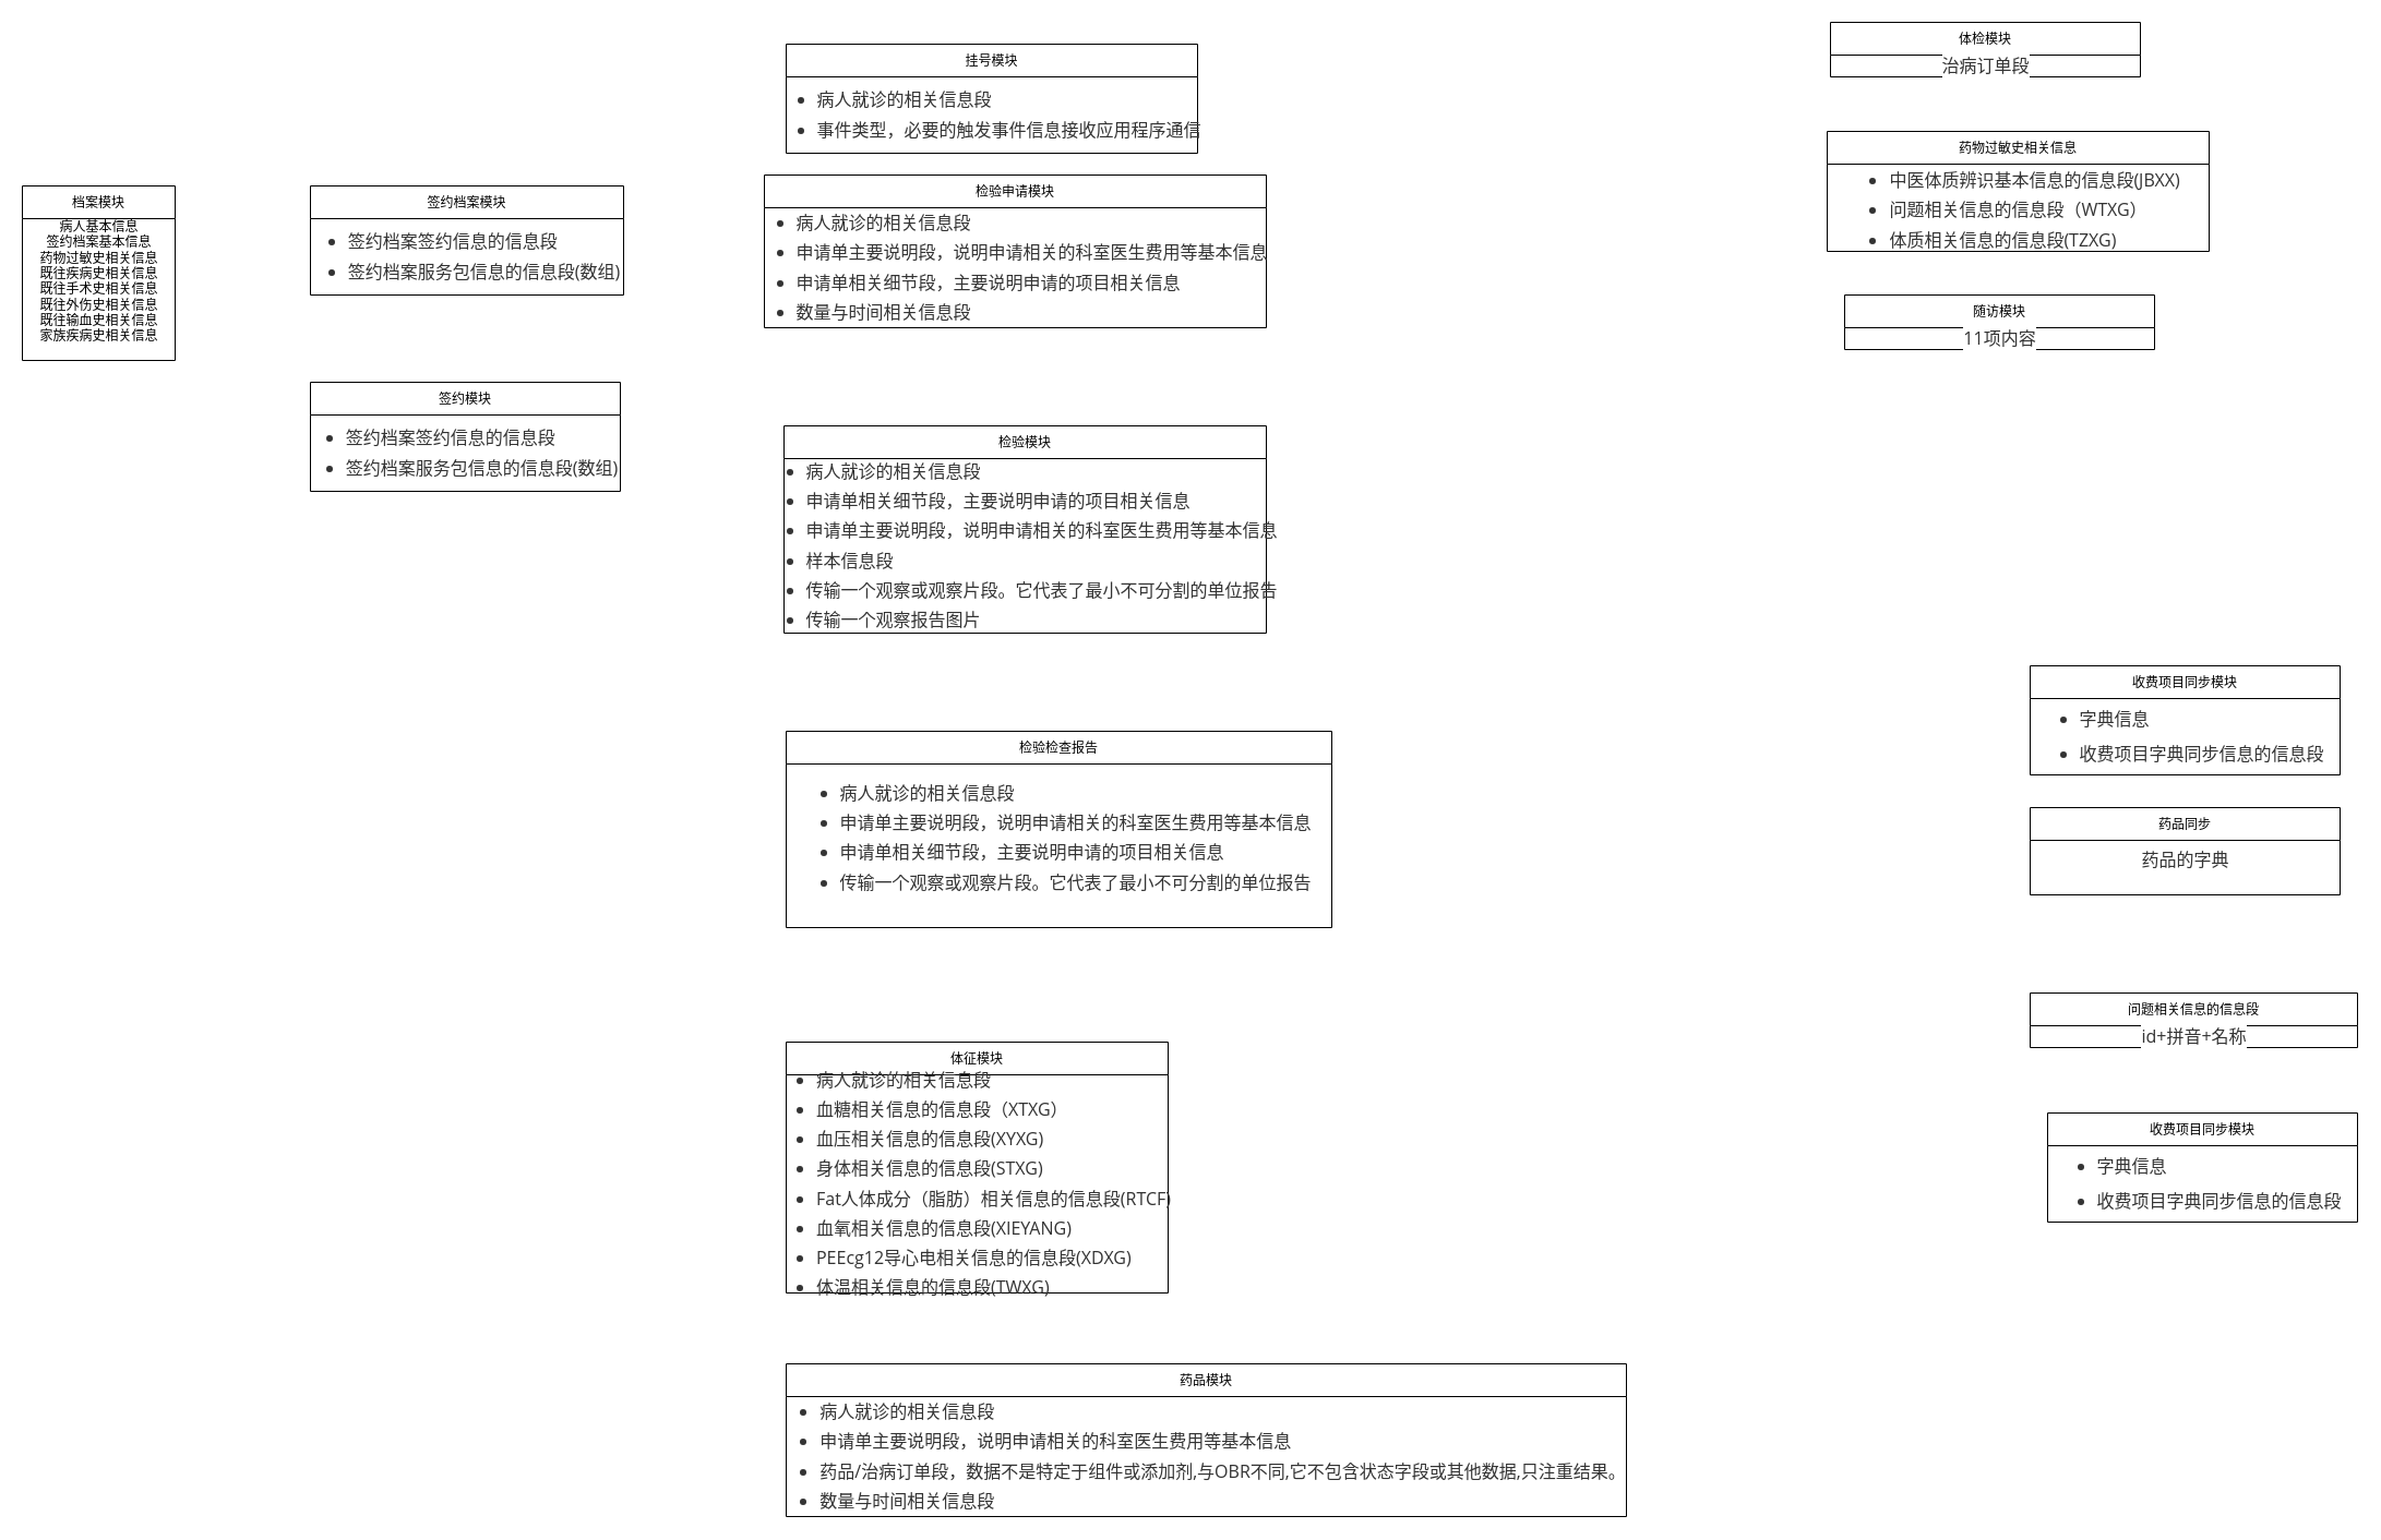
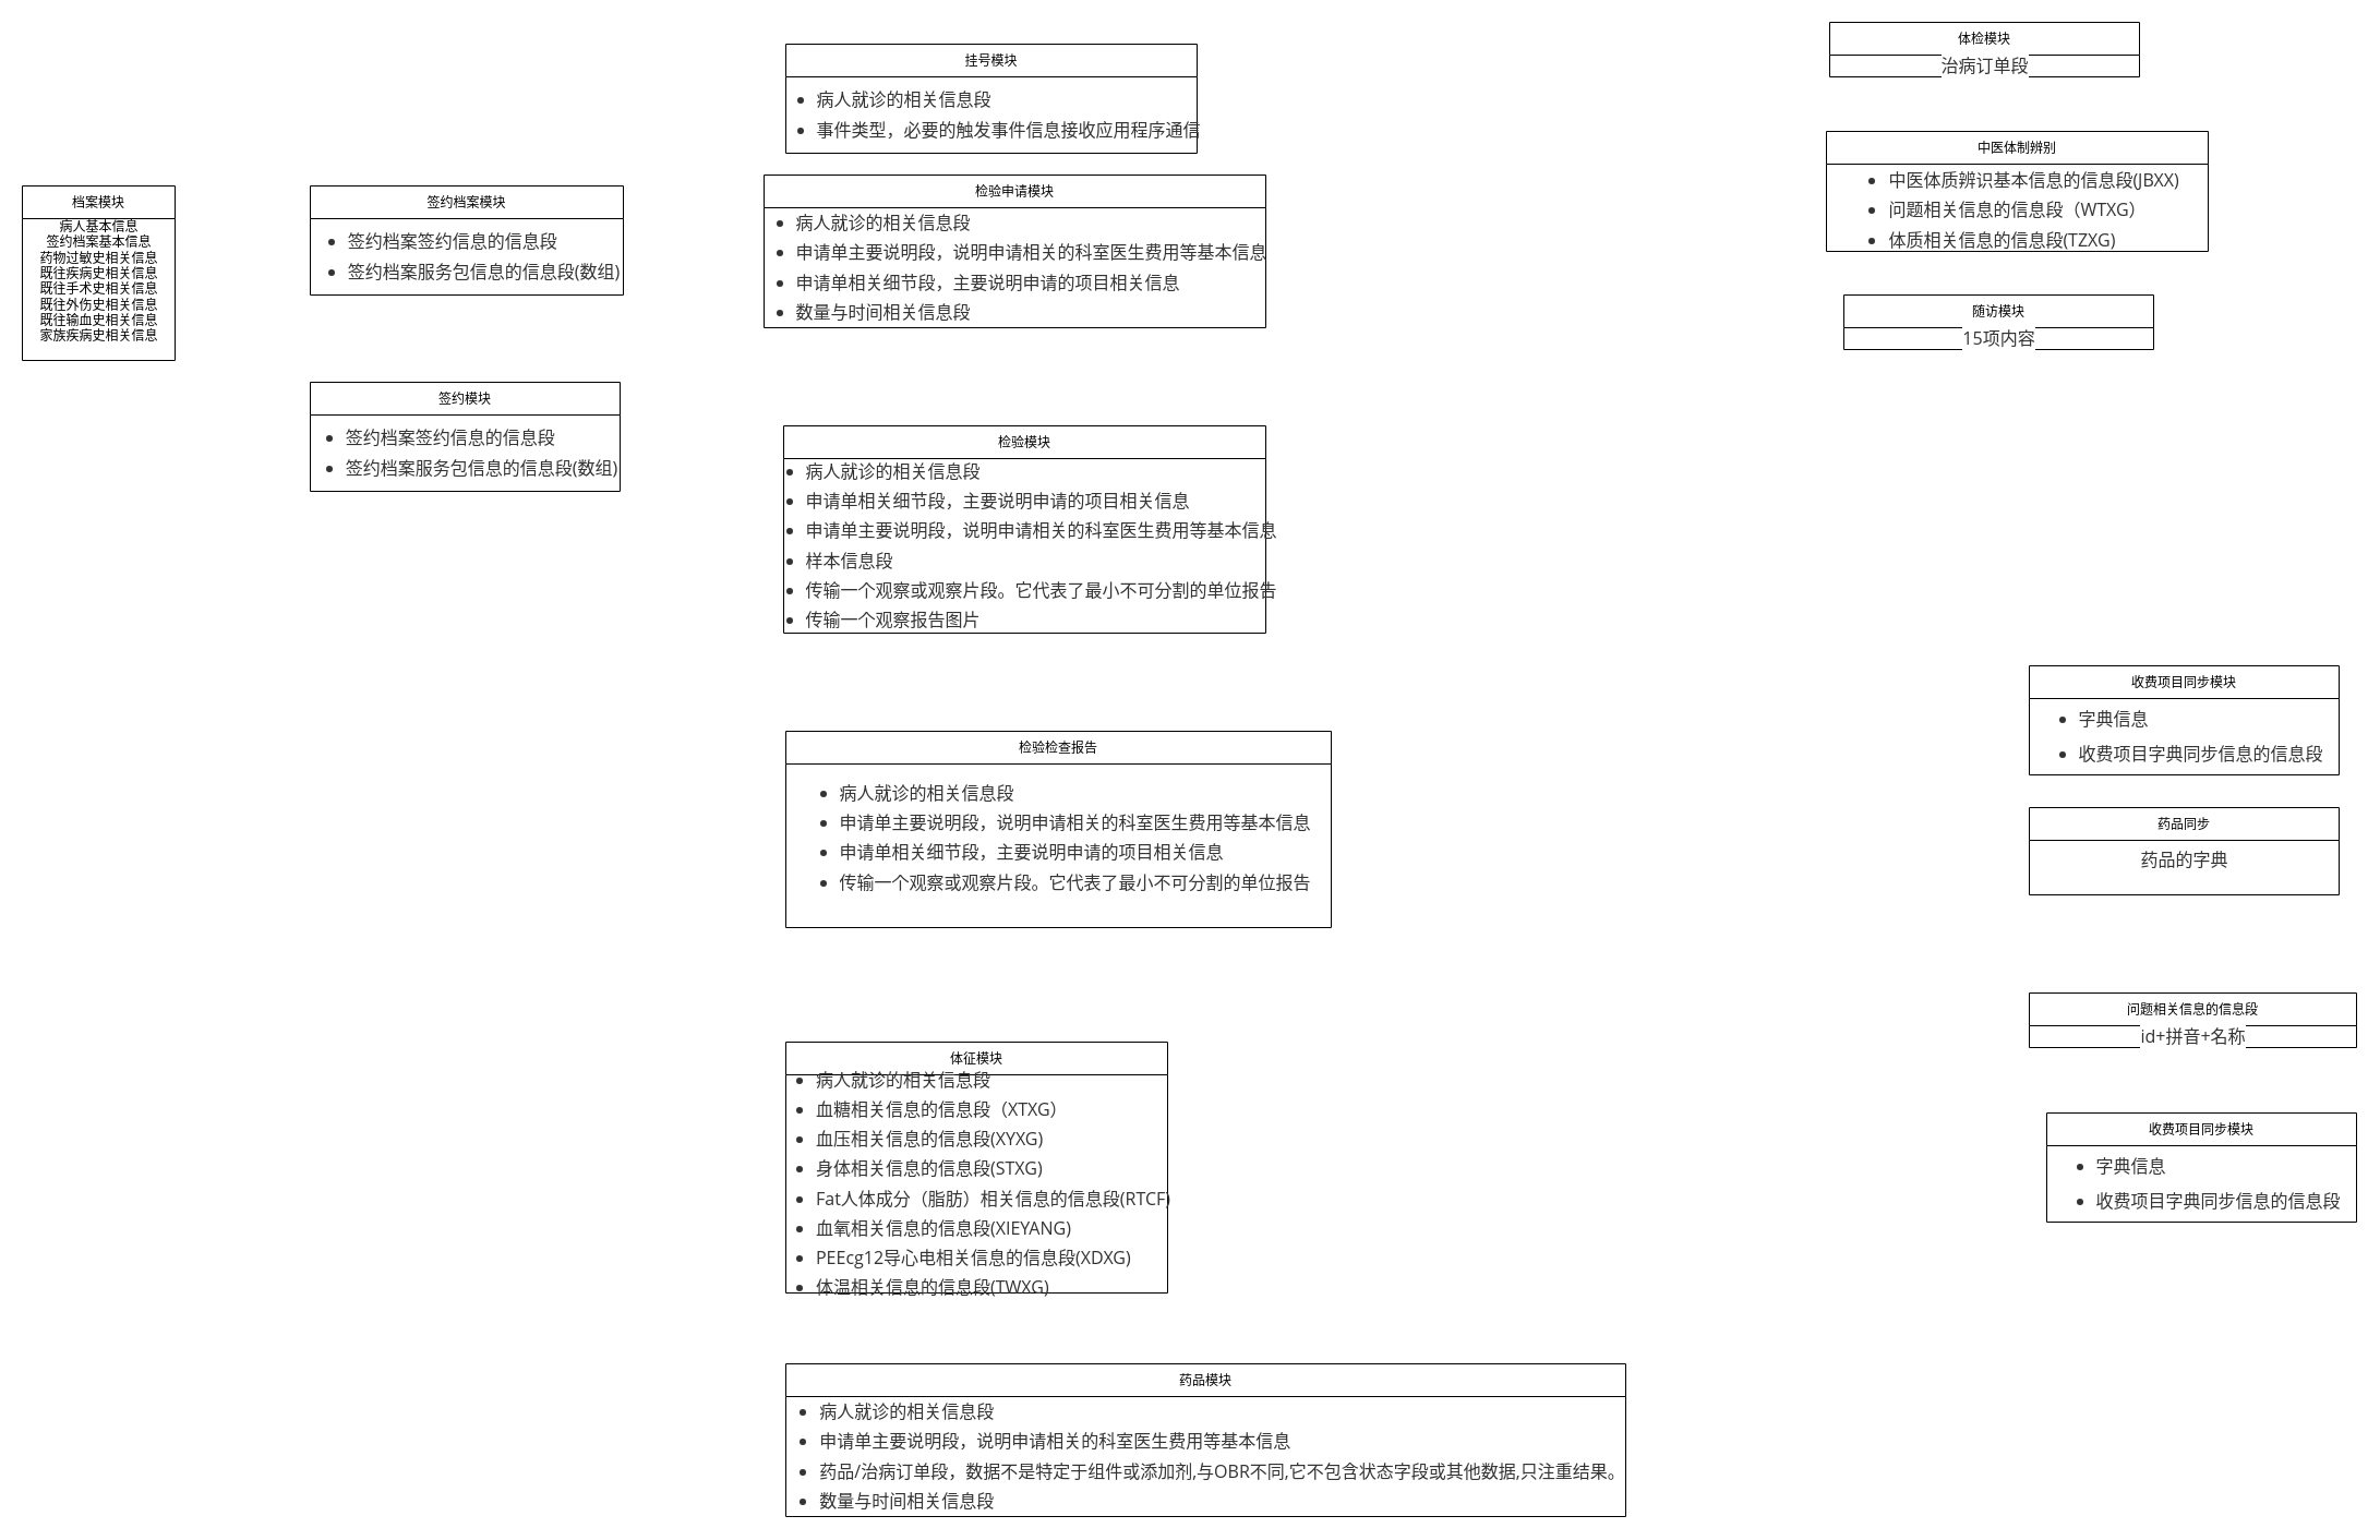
- <mxCell id="32" value="药物过敏史相关信息" style="swimlane;fontStyle=0;childLayout=stackLayout;horizontal=1;startSize=30;horizontalStack=0;resizeParent=1;resizeParentMax=0;resizeLast=0;collapsible=1;marginBottom=0;" vertex="1" parent="1"><mxGeometry x="1674" y="120" width="350" height="110" as="geometry" /></mxCell>
+ <mxCell id="32" value="中医体制辨别" style="swimlane;fontStyle=0;childLayout=stackLayout;horizontal=1;startSize=30;horizontalStack=0;resizeParent=1;resizeParentMax=0;resizeLast=0;collapsible=1;marginBottom=0;" vertex="1" parent="1"><mxGeometry x="1674" y="120" width="350" height="110" as="geometry" /></mxCell>
- <mxCell id="23" value="&lt;div style=&quot;text-align: left;&quot;&gt;&lt;div&gt;&lt;span style=&quot;color: rgb(51, 51, 51); font-family: &amp;quot;Open Sans&amp;quot;, &amp;quot;Clear Sans&amp;quot;, &amp;quot;Helvetica Neue&amp;quot;, Helvetica, Arial, sans-serif; font-size: 16px; background-color: rgb(255, 255, 255);&quot;&gt;11项内容&lt;/span&gt;&lt;font face=&quot;Open Sans, Clear Sans, Helvetica Neue, Helvetica, Arial, sans-serif&quot; color=&quot;#333333&quot;&gt;&lt;span style=&quot;font-size: 16px;&quot;&gt;&lt;br&gt;&lt;/span&gt;&lt;/font&gt;&lt;/div&gt;&lt;/div&gt;" style="text;html=1;align=center;verticalAlign=middle;resizable=0;points=[];autosize=1;strokeColor=none;fillColor=none;" vertex="1" parent="22"><mxGeometry y="30" width="284" height="20" as="geometry" /></mxCell>
+ <mxCell id="23" value="&lt;div style=&quot;text-align: left;&quot;&gt;&lt;div&gt;&lt;span style=&quot;color: rgb(51, 51, 51); font-family: &amp;quot;Open Sans&amp;quot;, &amp;quot;Clear Sans&amp;quot;, &amp;quot;Helvetica Neue&amp;quot;, Helvetica, Arial, sans-serif; font-size: 16px; background-color: rgb(255, 255, 255);&quot;&gt;15项内容&lt;/span&gt;&lt;font face=&quot;Open Sans, Clear Sans, Helvetica Neue, Helvetica, Arial, sans-serif&quot; color=&quot;#333333&quot;&gt;&lt;span style=&quot;font-size: 16px;&quot;&gt;&lt;br&gt;&lt;/span&gt;&lt;/font&gt;&lt;/div&gt;&lt;/div&gt;" style="text;html=1;align=center;verticalAlign=middle;resizable=0;points=[];autosize=1;strokeColor=none;fillColor=none;" vertex="1" parent="22"><mxGeometry y="30" width="284" height="20" as="geometry" /></mxCell>
